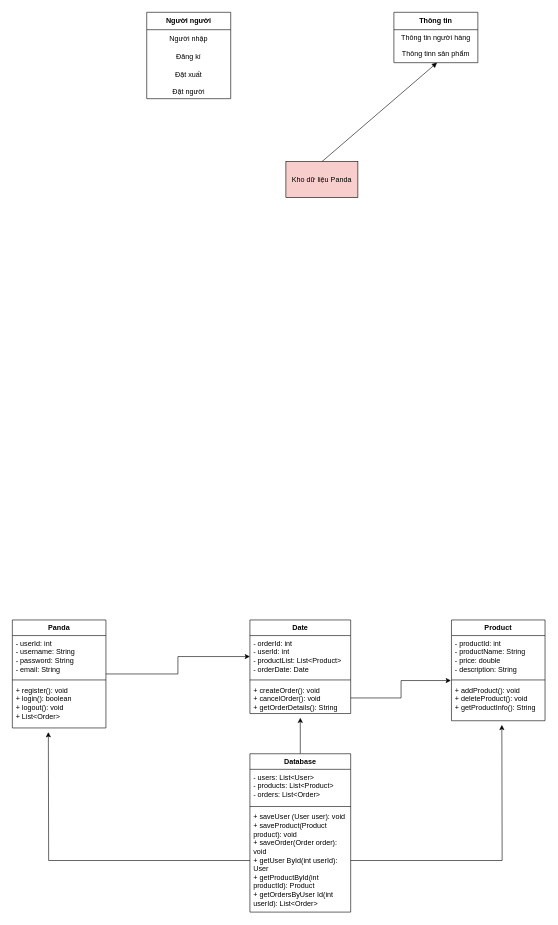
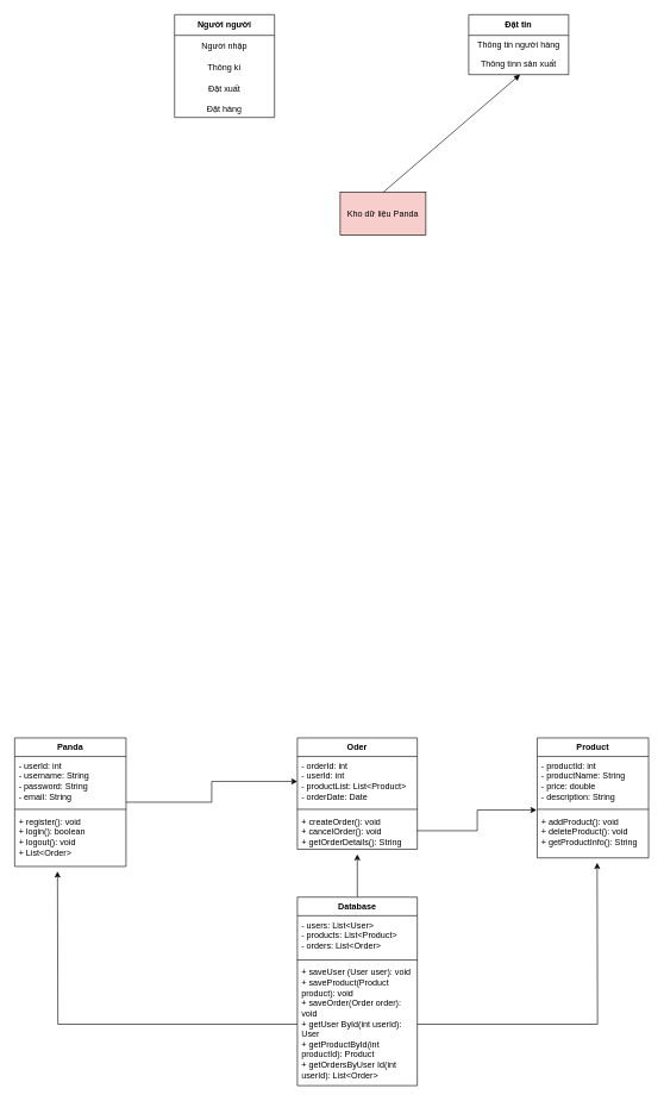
- <mxCell id="2" value="Thông tin" style="swimlane;fontStyle=1;align=center;verticalAlign=middle;childLayout=stackLayout;horizontal=1;startSize=29;horizontalStack=0;resizeParent=1;resizeParentMax=0;resizeLast=0;collapsible=0;marginBottom=0;html=1;whiteSpace=wrap;" vertex="1" parent="1"><mxGeometry x="656" y="20" width="140" height="84" as="geometry" /></mxCell>
+ <mxCell id="2" value="Đặt tin" style="swimlane;fontStyle=1;align=center;verticalAlign=middle;childLayout=stackLayout;horizontal=1;startSize=29;horizontalStack=0;resizeParent=1;resizeParentMax=0;resizeLast=0;collapsible=0;marginBottom=0;html=1;whiteSpace=wrap;" vertex="1" parent="1"><mxGeometry x="656" y="20" width="140" height="84" as="geometry" /></mxCell>
- <mxCell id="4" value="Thông tinn sản phẩm" style="text;html=1;strokeColor=none;fillColor=none;align=center;verticalAlign=middle;spacingLeft=4;spacingRight=4;overflow=hidden;rotatable=0;points=[[0,0.5],[1,0.5]];portConstraint=eastwest;whiteSpace=wrap;" vertex="1" parent="2"><mxGeometry y="54" width="140" height="30" as="geometry" /></mxCell>
+ <mxCell id="4" value="Thông tinn sản xuất" style="text;html=1;strokeColor=none;fillColor=none;align=center;verticalAlign=middle;spacingLeft=4;spacingRight=4;overflow=hidden;rotatable=0;points=[[0,0.5],[1,0.5]];portConstraint=eastwest;whiteSpace=wrap;" vertex="1" parent="2"><mxGeometry y="54" width="140" height="30" as="geometry" /></mxCell>
- <mxCell id="7" value="Đăng kí" style="text;html=1;align=center;verticalAlign=middle;whiteSpace=wrap;rounded=0;" vertex="1" parent="5"><mxGeometry y="59" width="140" height="30" as="geometry" /></mxCell>
+ <mxCell id="7" value="Thông kí" style="text;html=1;align=center;verticalAlign=middle;whiteSpace=wrap;rounded=0;" vertex="1" parent="5"><mxGeometry y="59" width="140" height="30" as="geometry" /></mxCell>
- <mxCell id="9" value="Đặt người" style="text;html=1;strokeColor=none;fillColor=none;align=center;verticalAlign=middle;spacingLeft=4;spacingRight=4;overflow=hidden;rotatable=0;points=[[0,0.5],[1,0.5]];portConstraint=eastwest;whiteSpace=wrap;" vertex="1" parent="5"><mxGeometry y="119" width="140" height="25" as="geometry" /></mxCell>
+ <mxCell id="9" value="Đặt hàng" style="text;html=1;strokeColor=none;fillColor=none;align=center;verticalAlign=middle;spacingLeft=4;spacingRight=4;overflow=hidden;rotatable=0;points=[[0,0.5],[1,0.5]];portConstraint=eastwest;whiteSpace=wrap;" vertex="1" parent="5"><mxGeometry y="119" width="140" height="25" as="geometry" /></mxCell>
- <mxCell id="22" value="Date" style="swimlane;fontStyle=1;align=center;verticalAlign=top;childLayout=stackLayout;horizontal=1;startSize=26;horizontalStack=0;resizeParent=1;resizeParentMax=0;resizeLast=0;collapsible=1;marginBottom=0;whiteSpace=wrap;html=1;" vertex="1" parent="1"><mxGeometry x="416" y="1033" width="168" height="156" as="geometry" /></mxCell>
+ <mxCell id="22" value="Oder" style="swimlane;fontStyle=1;align=center;verticalAlign=top;childLayout=stackLayout;horizontal=1;startSize=26;horizontalStack=0;resizeParent=1;resizeParentMax=0;resizeLast=0;collapsible=1;marginBottom=0;whiteSpace=wrap;html=1;" vertex="1" parent="1"><mxGeometry x="416" y="1033" width="168" height="156" as="geometry" /></mxCell>
